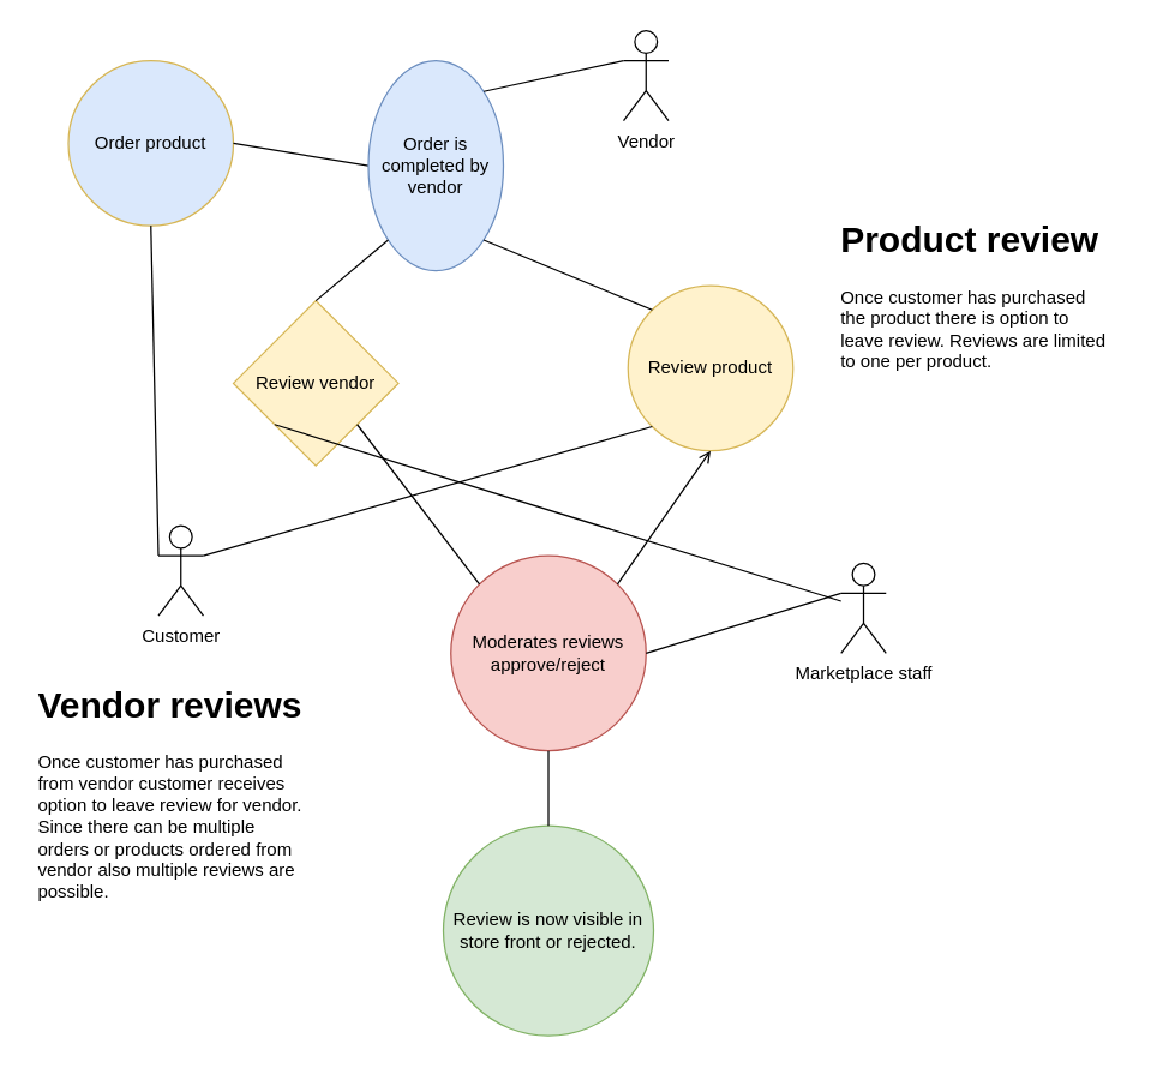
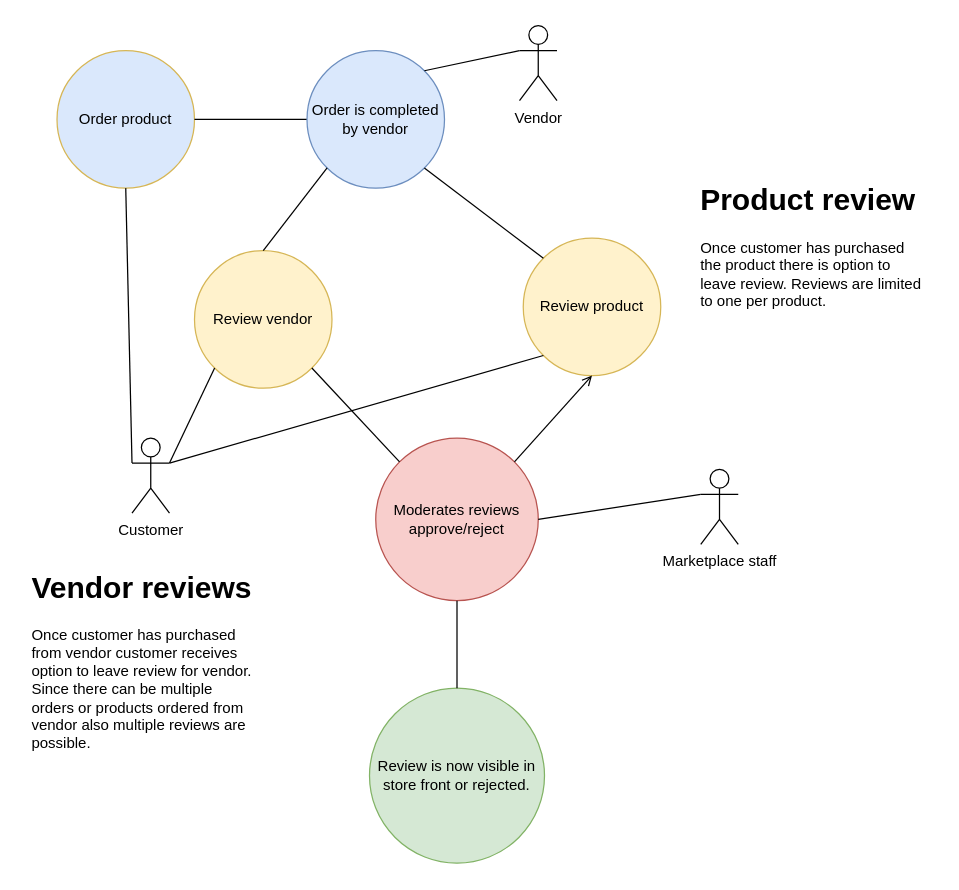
- <mxCell id="4" value="Order is completed by vendor" style="ellipse;whiteSpace=wrap;html=1;aspect=fixed;fillColor=#dae8fc;strokeColor=#6c8ebf;" vertex="1" parent="1"><mxGeometry x="245" y="40" width="90" height="140" as="geometry" /></mxCell>
+ <mxCell id="4" value="Order is completed by vendor" style="ellipse;whiteSpace=wrap;html=1;aspect=fixed;fillColor=#dae8fc;strokeColor=#6c8ebf;" vertex="1" parent="1"><mxGeometry x="245" y="40" width="110" height="110" as="geometry" /></mxCell>
- <mxCell id="7" value="Review vendor&lt;br&gt;" style="rhombus;whiteSpace=wrap;html=1;aspect=fixed;fillColor=#fff2cc;strokeColor=#d6b656;" vertex="1" parent="1"><mxGeometry x="155" y="200" width="110" height="110" as="geometry" /></mxCell>
+ <mxCell id="7" value="Review vendor&lt;br&gt;" style="ellipse;whiteSpace=wrap;html=1;aspect=fixed;fillColor=#fff2cc;strokeColor=#d6b656;" vertex="1" parent="1"><mxGeometry x="155" y="200" width="110" height="110" as="geometry" /></mxCell>
- <mxCell id="11" value="" style="endArrow=none;html=1;exitX=0;exitY=1;exitDx=0;exitDy=0;" edge="1" parent="1" source="7" target="15"><mxGeometry width="50" height="50" relative="1" as="geometry"><mxPoint x="45" y="500" as="sourcePoint" /><mxPoint x="95" y="450" as="targetPoint" /></mxGeometry></mxCell>
+ <mxCell id="11" value="" style="endArrow=none;html=1;entryX=1;entryY=0.333;entryDx=0;entryDy=0;entryPerimeter=0;exitX=0;exitY=1;exitDx=0;exitDy=0;" edge="1" parent="1" source="7" target="9"><mxGeometry width="50" height="50" relative="1" as="geometry"><mxPoint x="45" y="500" as="sourcePoint" /><mxPoint x="95" y="450" as="targetPoint" /></mxGeometry></mxCell>
- <mxCell id="16" value="Moderates reviews&lt;br&gt;approve/reject&lt;br&gt;" style="ellipse;whiteSpace=wrap;html=1;aspect=fixed;fillColor=#f8cecc;strokeColor=#b85450;" vertex="1" parent="1"><mxGeometry x="300" y="370" width="130" height="130" as="geometry" /></mxCell>
+ <mxCell id="16" value="Moderates reviews&lt;br&gt;approve/reject&lt;br&gt;" style="ellipse;whiteSpace=wrap;html=1;aspect=fixed;fillColor=#f8cecc;strokeColor=#b85450;" vertex="1" parent="1"><mxGeometry x="300" y="350" width="130" height="130" as="geometry" /></mxCell>
